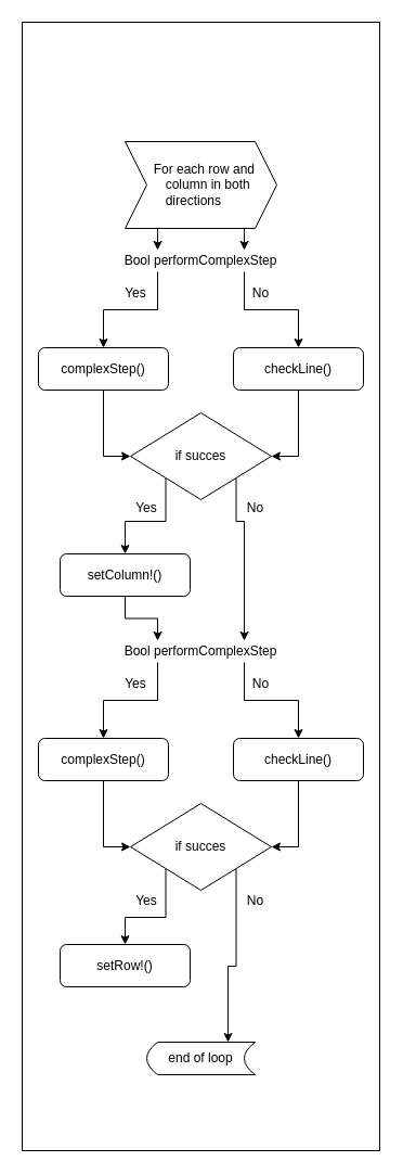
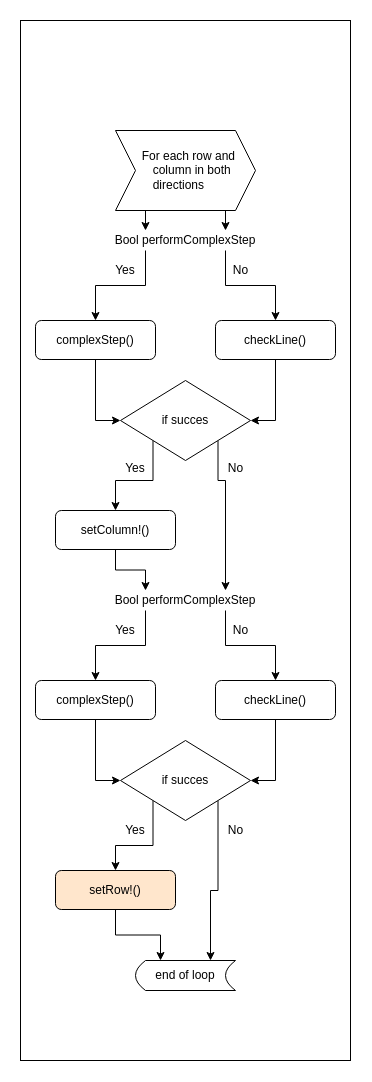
- <mxCell id="29" value="setRow!()" style="rounded=1;whiteSpace=wrap;html=1;" vertex="1" parent="1"><mxGeometry x="55" y="870" width="120" height="39" as="geometry" /></mxCell>
+ <mxCell id="29" value="setRow!()" style="rounded=1;whiteSpace=wrap;html=1;fillColor=#ffe6cc;" vertex="1" parent="1"><mxGeometry x="55" y="870" width="120" height="39" as="geometry" /></mxCell>
+ <mxCell id="28" style="edgeStyle=orthogonalEdgeStyle;rounded=0;orthogonalLoop=1;jettySize=auto;html=1;exitX=0.5;exitY=1;exitDx=0;exitDy=0;entryX=0.25;entryY=0;entryDx=0;entryDy=0;" edge="1" parent="1" source="29" target="38"><mxGeometry relative="1" as="geometry" /></mxCell>
